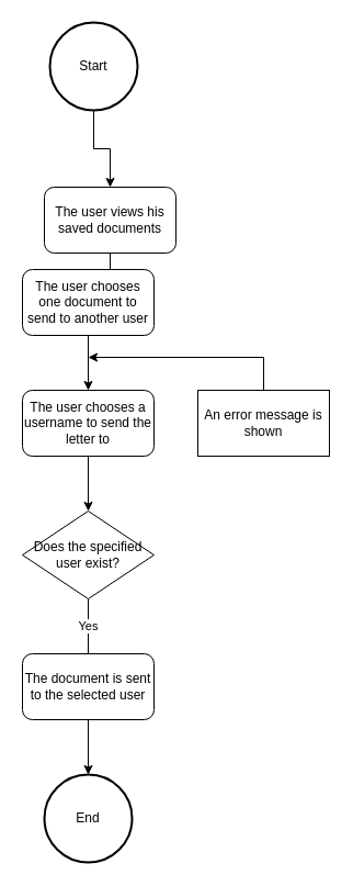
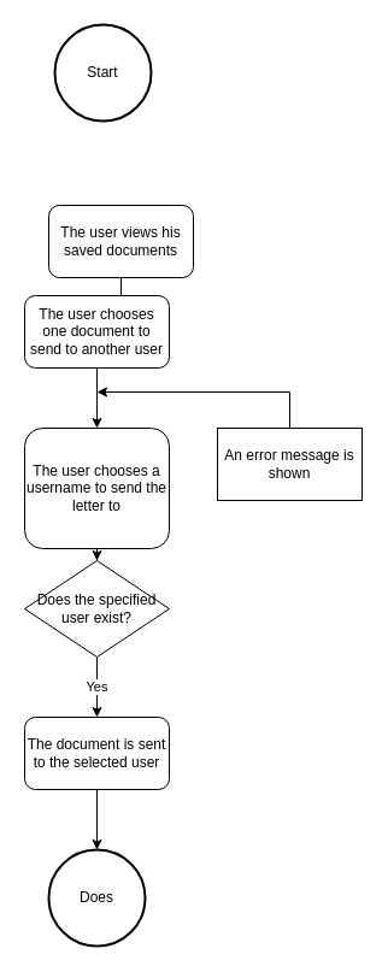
- <mxCell id="3" style="edgeStyle=orthogonalEdgeStyle;rounded=0;orthogonalLoop=1;jettySize=auto;html=1;" edge="1" parent="1" source="4" target="6"><mxGeometry relative="1" as="geometry" /></mxCell>
- <mxCell id="10" value="The user chooses a username to send the letter to" style="rounded=1;whiteSpace=wrap;html=1;" vertex="1" parent="1"><mxGeometry x="20" y="355" width="120" height="60" as="geometry" /></mxCell>
+ <mxCell id="10" value="The user chooses a username to send the letter to" style="rounded=1;whiteSpace=wrap;html=1;" vertex="1" parent="1"><mxGeometry x="20" y="355" width="120" height="100" as="geometry" /></mxCell>
- <mxCell id="11" value="Yes" style="edgeStyle=orthogonalEdgeStyle;rounded=0;orthogonalLoop=1;jettySize=auto;html=1;endArrow=none;" edge="1" parent="1" source="12" target="14"><mxGeometry relative="1" as="geometry"><mxPoint x="80" y="595" as="targetPoint" /></mxGeometry></mxCell>
+ <mxCell id="11" value="Yes" style="edgeStyle=orthogonalEdgeStyle;rounded=0;orthogonalLoop=1;jettySize=auto;html=1;" edge="1" parent="1" source="12" target="14"><mxGeometry relative="1" as="geometry"><mxPoint x="80" y="595" as="targetPoint" /></mxGeometry></mxCell>
- <mxCell id="2" value="&lt;div&gt;End&lt;/div&gt;" style="ellipse;whiteSpace=wrap;html=1;aspect=fixed;strokeWidth=2;" vertex="1" parent="1"><mxGeometry x="40" y="705" width="80" height="80" as="geometry" /></mxCell>
+ <mxCell id="2" value="&lt;div&gt;Does&lt;/div&gt;" style="ellipse;whiteSpace=wrap;html=1;aspect=fixed;strokeWidth=2;" vertex="1" parent="1"><mxGeometry x="40" y="705" width="80" height="80" as="geometry" /></mxCell>
